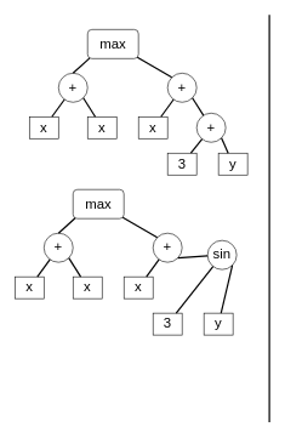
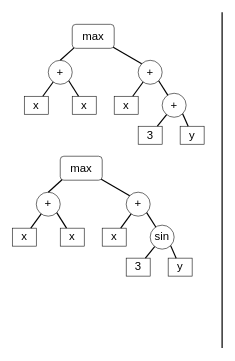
- <mxCell id="30" value="sin" style="ellipse;whiteSpace=wrap;html=1;aspect=fixed;rounded=0;shadow=0;glass=0;sketch=0;strokeColor=#0F0F0F;fillColor=none;gradientColor=none;fontSize=19;align=center;" vertex="1" parent="1"><mxGeometry x="285" y="330" width="40" height="40" as="geometry" /></mxCell>
+ <mxCell id="30" value="sin" style="ellipse;whiteSpace=wrap;html=1;aspect=fixed;rounded=0;shadow=0;glass=0;sketch=0;strokeColor=#0F0F0F;fillColor=none;gradientColor=none;fontSize=19;align=center;" vertex="1" parent="1"><mxGeometry x="250" y="375" width="40" height="40" as="geometry" /></mxCell>
